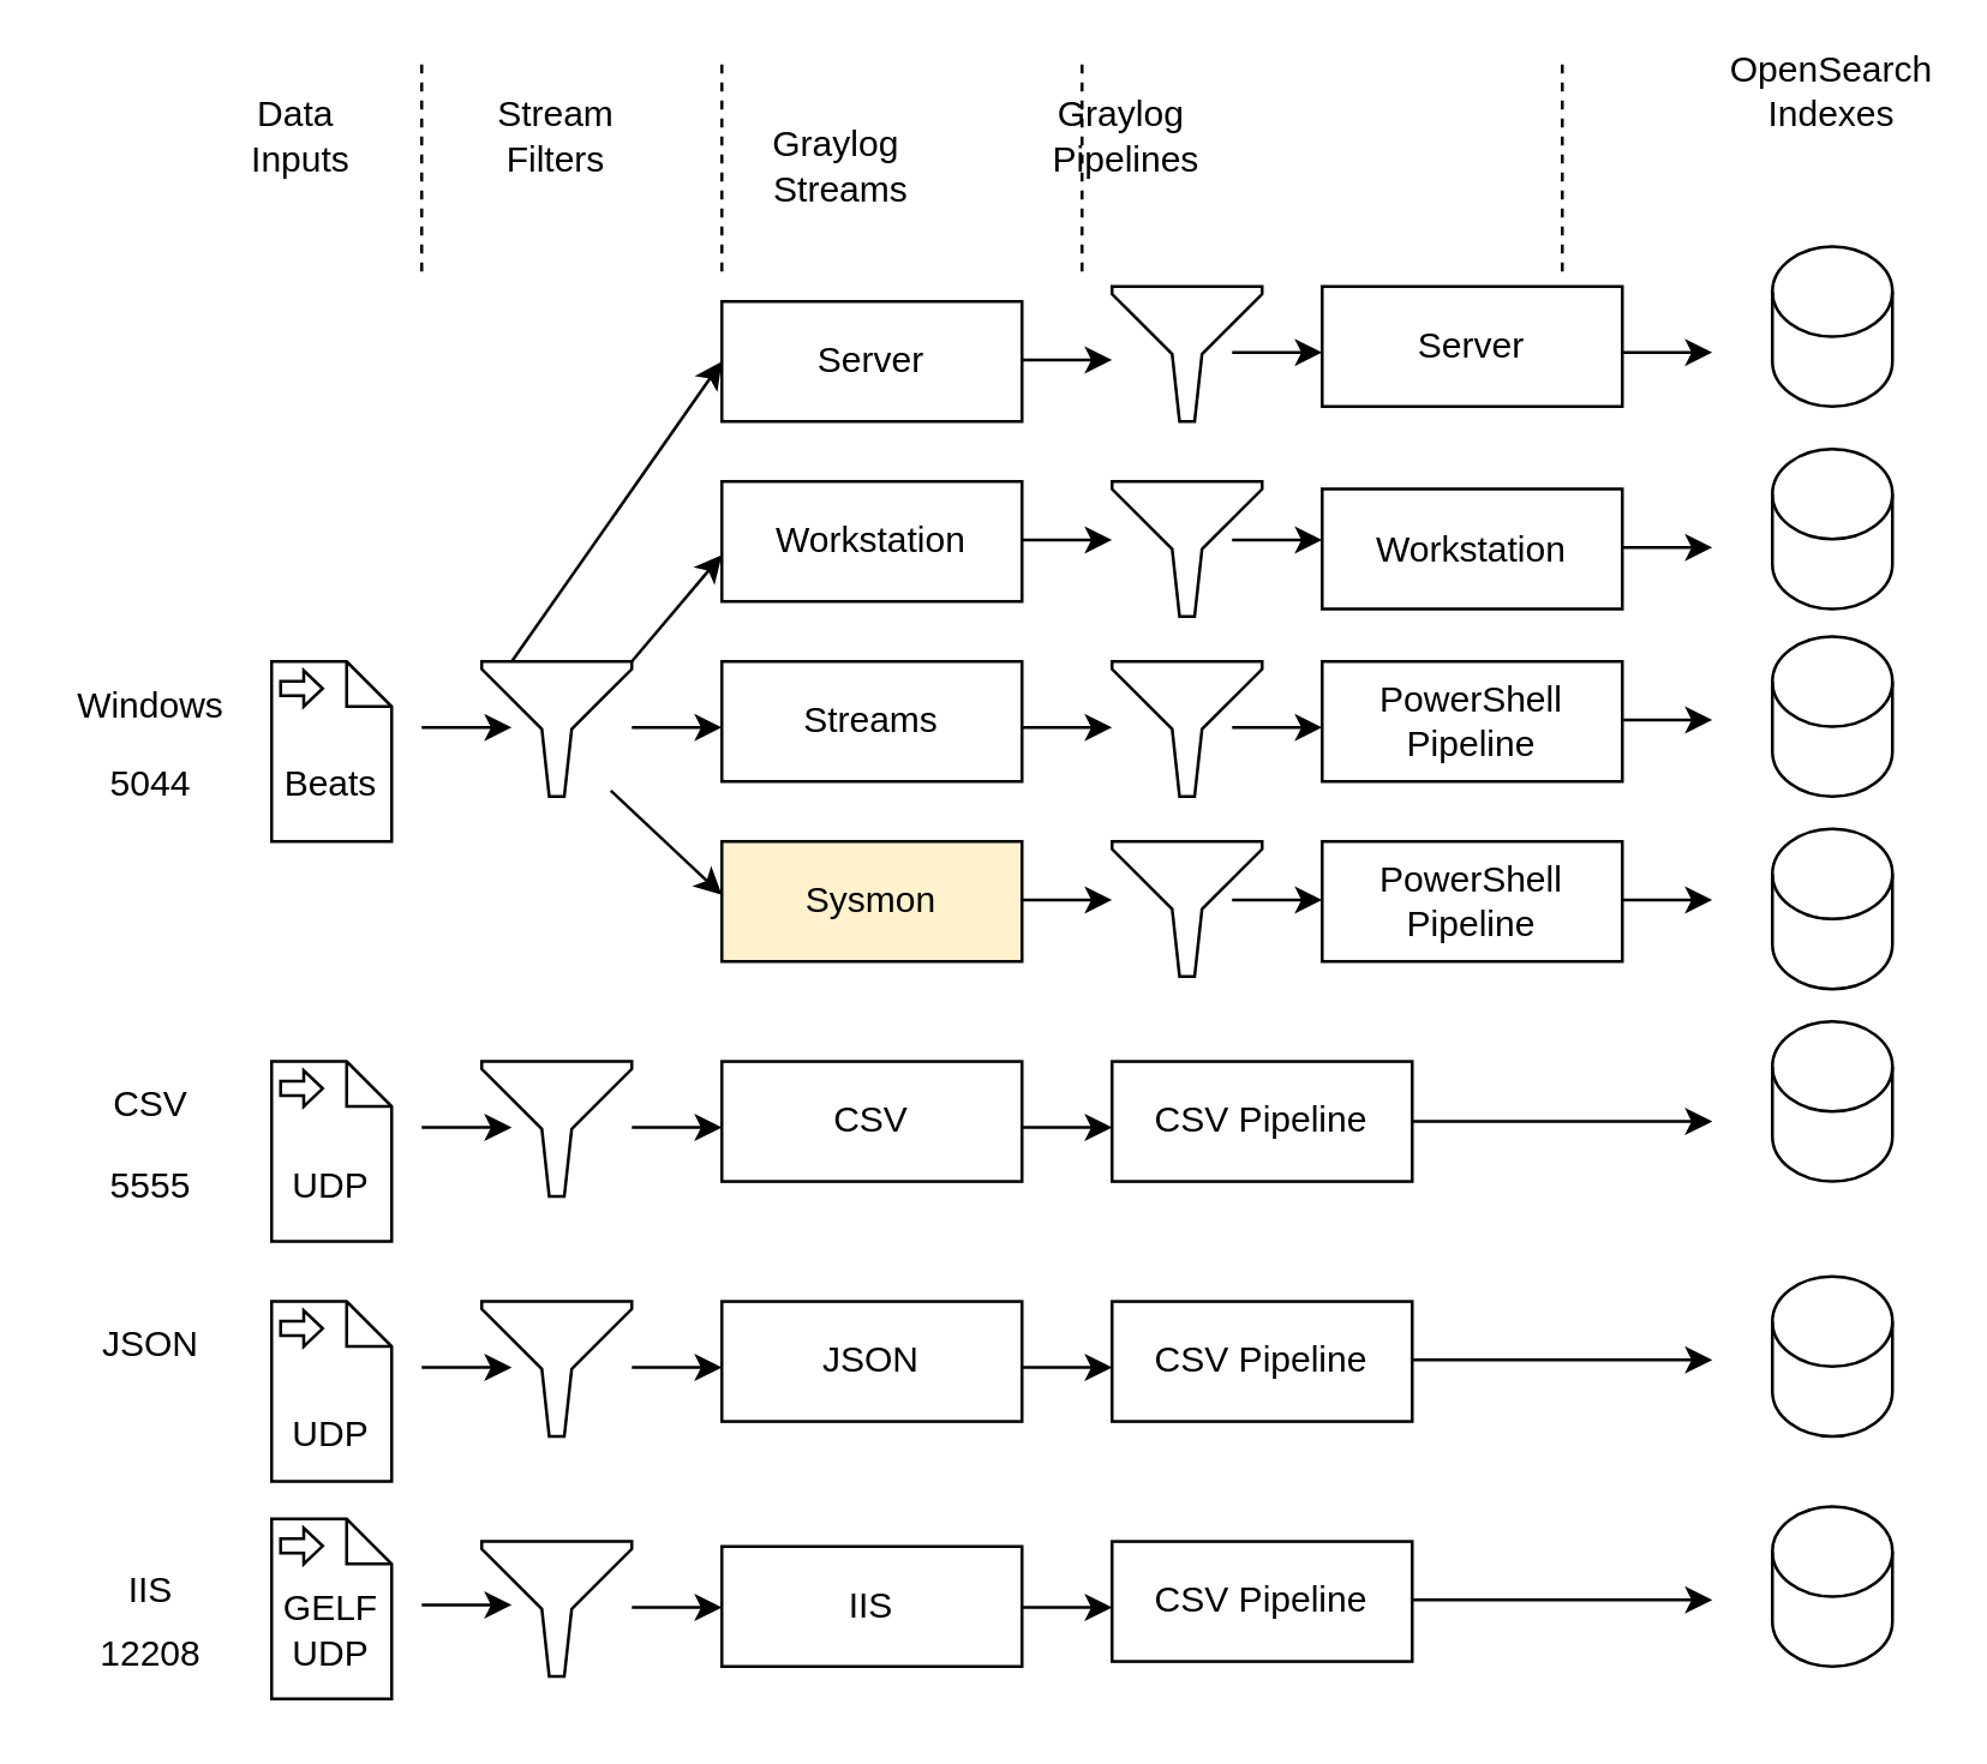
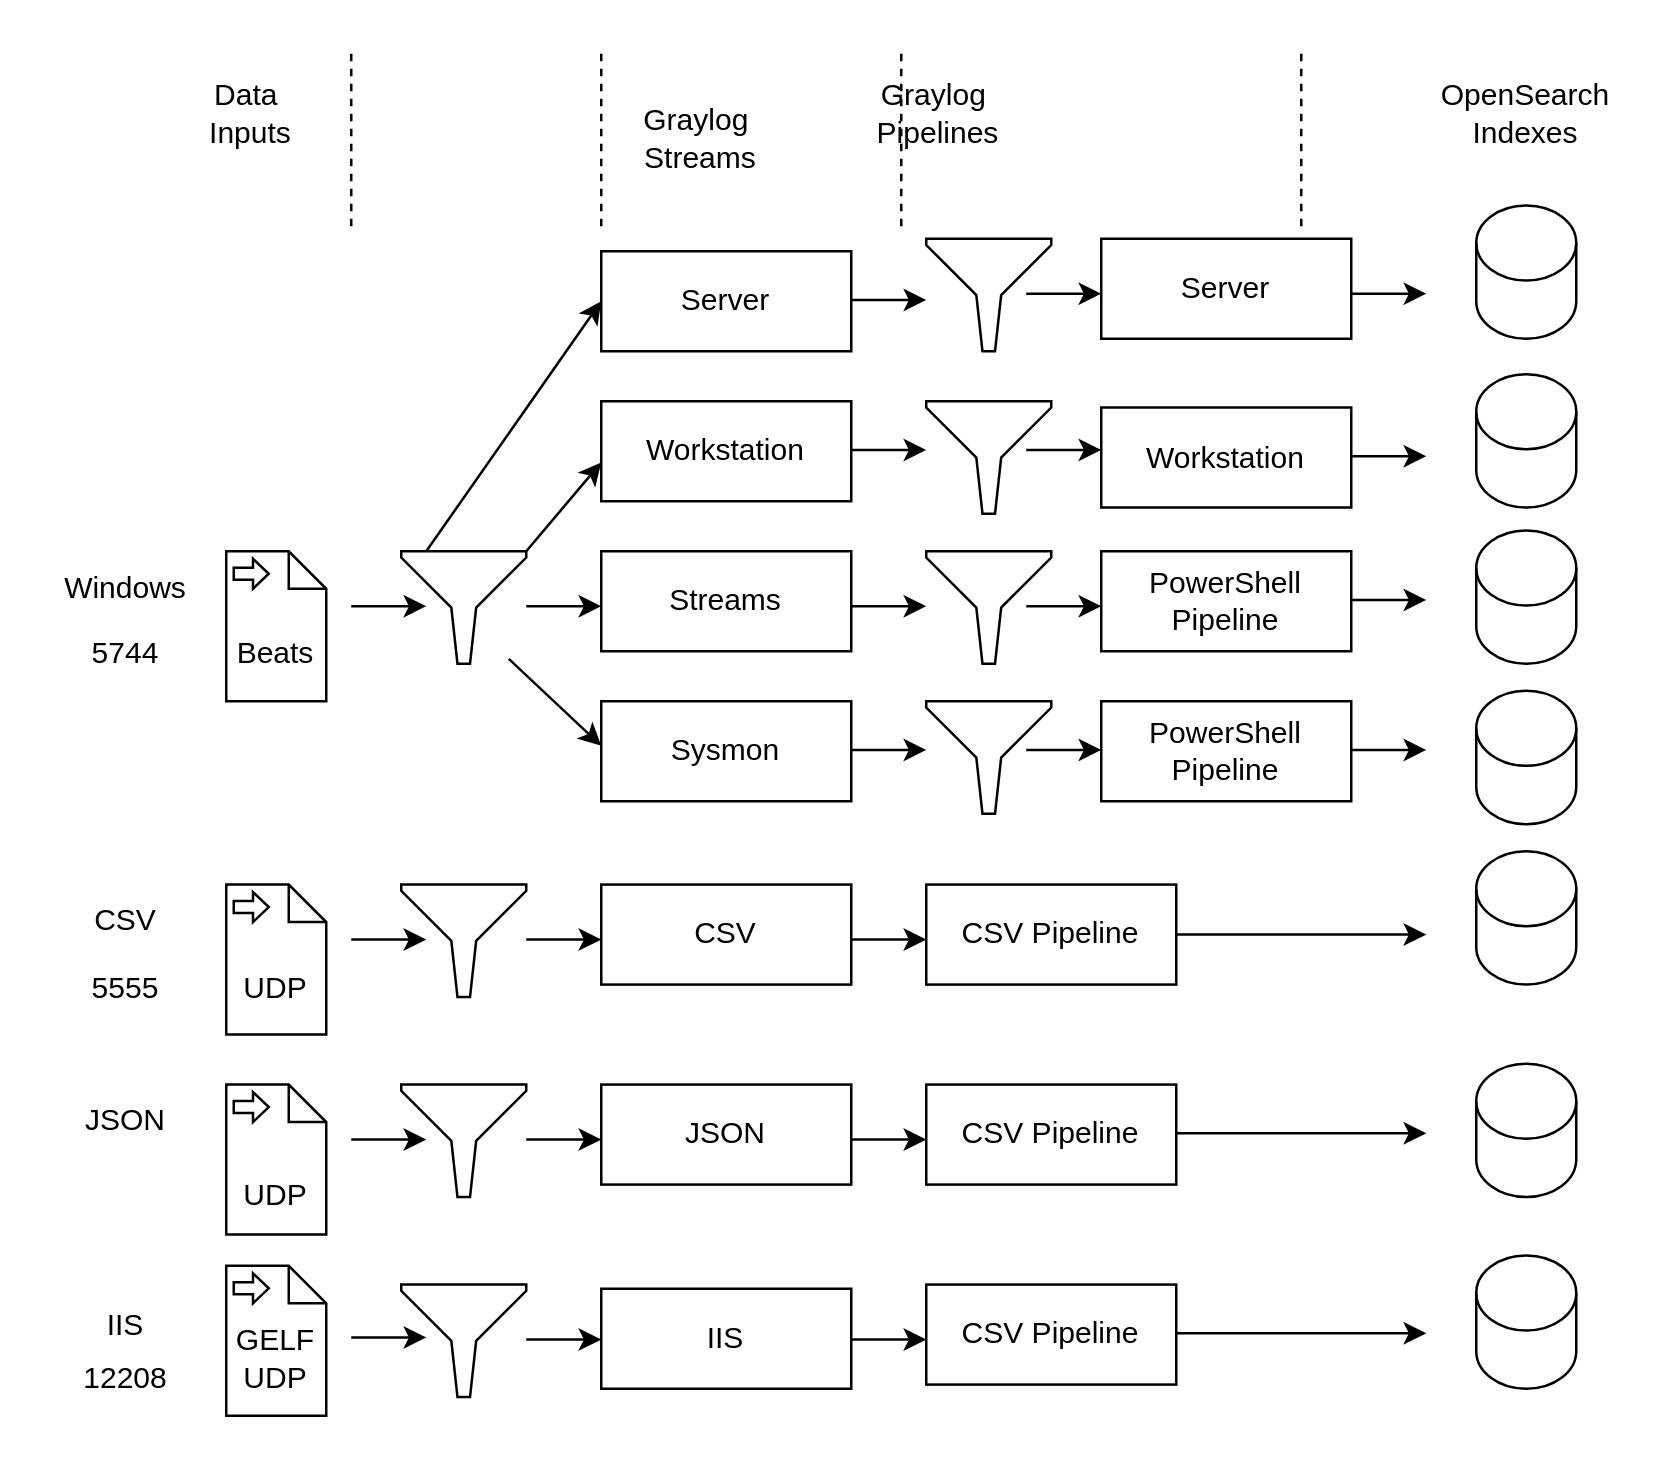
- <mxCell id="12" value="OpenSearch Indexes" style="text;html=1;align=center;verticalAlign=middle;whiteSpace=wrap;rounded=0;" parent="1" vertex="1"><mxGeometry x="580" y="15" width="60" height="30" as="geometry" /></mxCell>
+ <mxCell id="12" value="OpenSearch Indexes" style="text;html=1;align=center;verticalAlign=middle;whiteSpace=wrap;rounded=0;" parent="1" vertex="1"><mxGeometry x="580" y="30" width="60" height="30" as="geometry" /></mxCell>
- <mxCell id="39" value="Stream Filters" style="text;html=1;align=center;verticalAlign=middle;whiteSpace=wrap;rounded=0;" parent="1" vertex="1"><mxGeometry x="155" y="30" width="60" height="30" as="geometry" /></mxCell>
- <mxCell id="78" value="5044" style="text;html=1;align=center;verticalAlign=middle;whiteSpace=wrap;rounded=0;" vertex="1" parent="1"><mxGeometry x="20" y="245.84" width="60" height="30" as="geometry" /></mxCell>
+ <mxCell id="78" value="5744" style="text;html=1;align=center;verticalAlign=middle;whiteSpace=wrap;rounded=0;" vertex="1" parent="1"><mxGeometry x="20" y="245.84" width="60" height="30" as="geometry" /></mxCell>
- <mxCell id="69" value="Sysmon" style="rounded=0;whiteSpace=wrap;html=1;fillColor=#fff2cc;" parent="1" vertex="1"><mxGeometry x="240" y="280" width="100" height="40" as="geometry" /></mxCell>
+ <mxCell id="69" value="Sysmon" style="rounded=0;whiteSpace=wrap;html=1;" parent="1" vertex="1"><mxGeometry x="240" y="280" width="100" height="40" as="geometry" /></mxCell>
